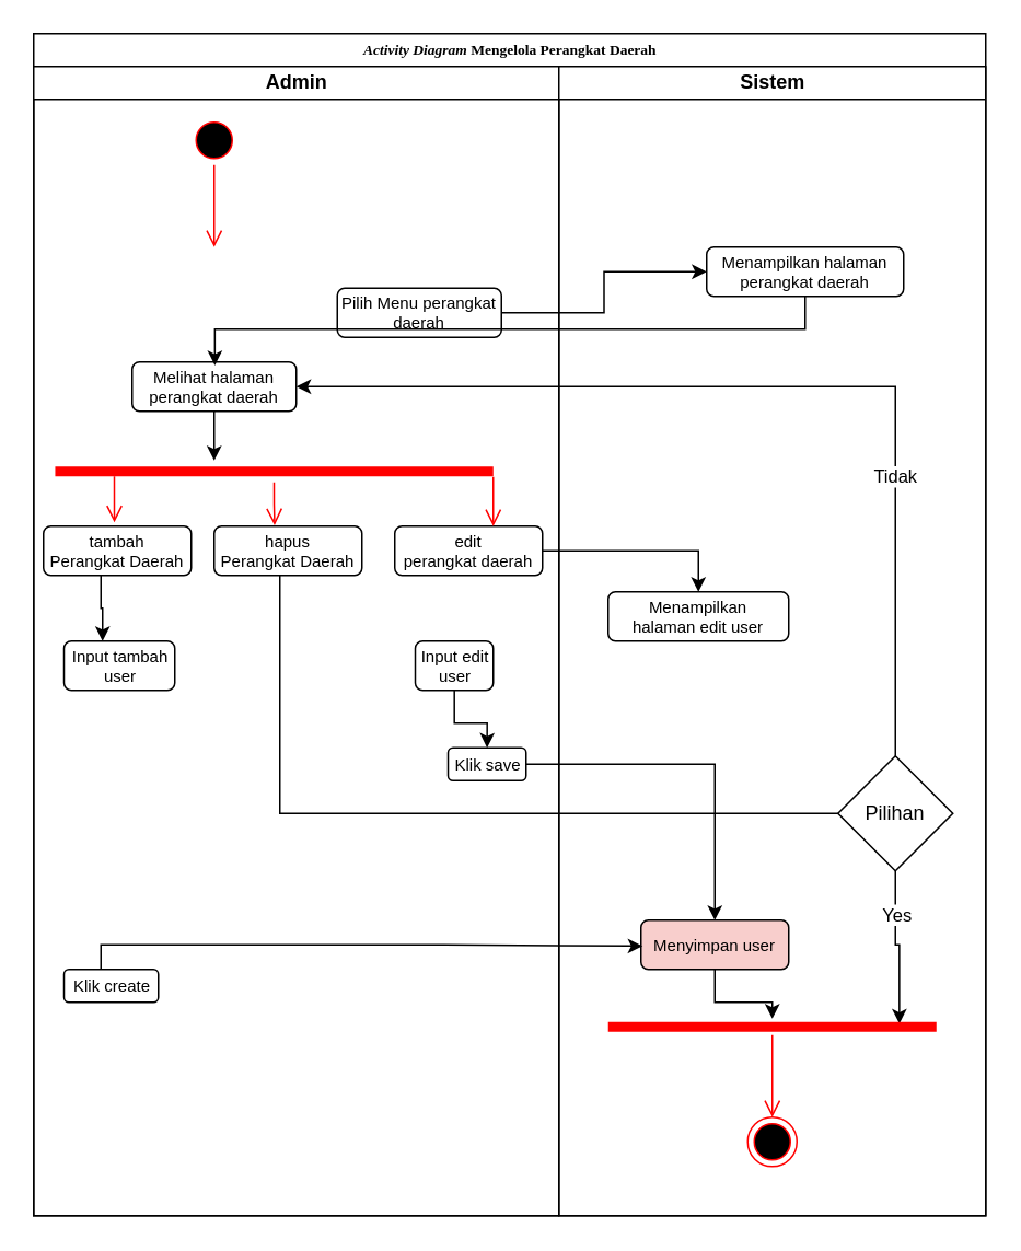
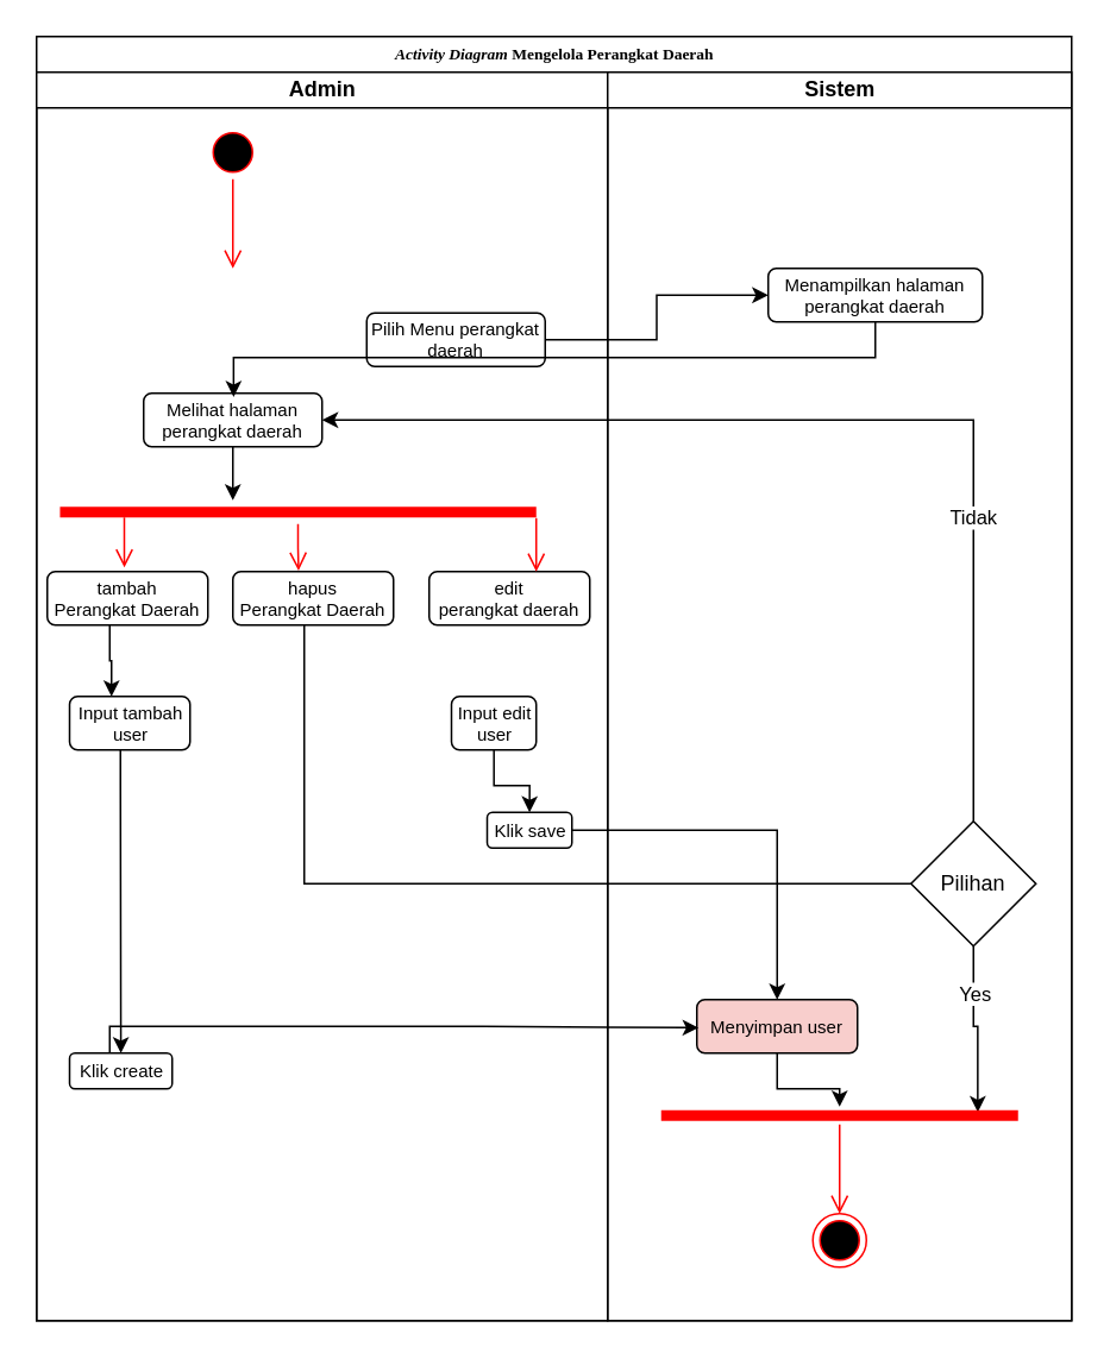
- <mxCell id="37" style="edgeStyle=orthogonalEdgeStyle;rounded=0;orthogonalLoop=1;jettySize=auto;html=1;entryX=0.5;entryY=0;entryDx=0;entryDy=0;" edge="1" parent="2" source="10" target="27"><mxGeometry relative="1" as="geometry"><mxPoint x="380" y="315" as="targetPoint" /></mxGeometry></mxCell>
- <mxCell id="27" value="&lt;div style=&quot;font-size: 10px;&quot;&gt;Menampilkan&lt;/div&gt;&lt;div style=&quot;font-size: 10px;&quot;&gt;halaman edit user&lt;br style=&quot;font-size: 10px;&quot;&gt;&lt;/div&gt;" style="rounded=1;whiteSpace=wrap;html=1;fontSize=10;" vertex="1" parent="23"><mxGeometry x="30" y="320" width="110" height="30" as="geometry" /></mxCell>
+ <mxCell id="11" style="edgeStyle=orthogonalEdgeStyle;rounded=0;orthogonalLoop=1;jettySize=auto;html=1;entryX=0.5;entryY=0;entryDx=0;entryDy=0;" edge="1" parent="3" source="12" target="15"><mxGeometry relative="1" as="geometry"><Array as="points"><mxPoint x="47" y="400" /><mxPoint x="47" y="400" /></Array></mxGeometry></mxCell>
